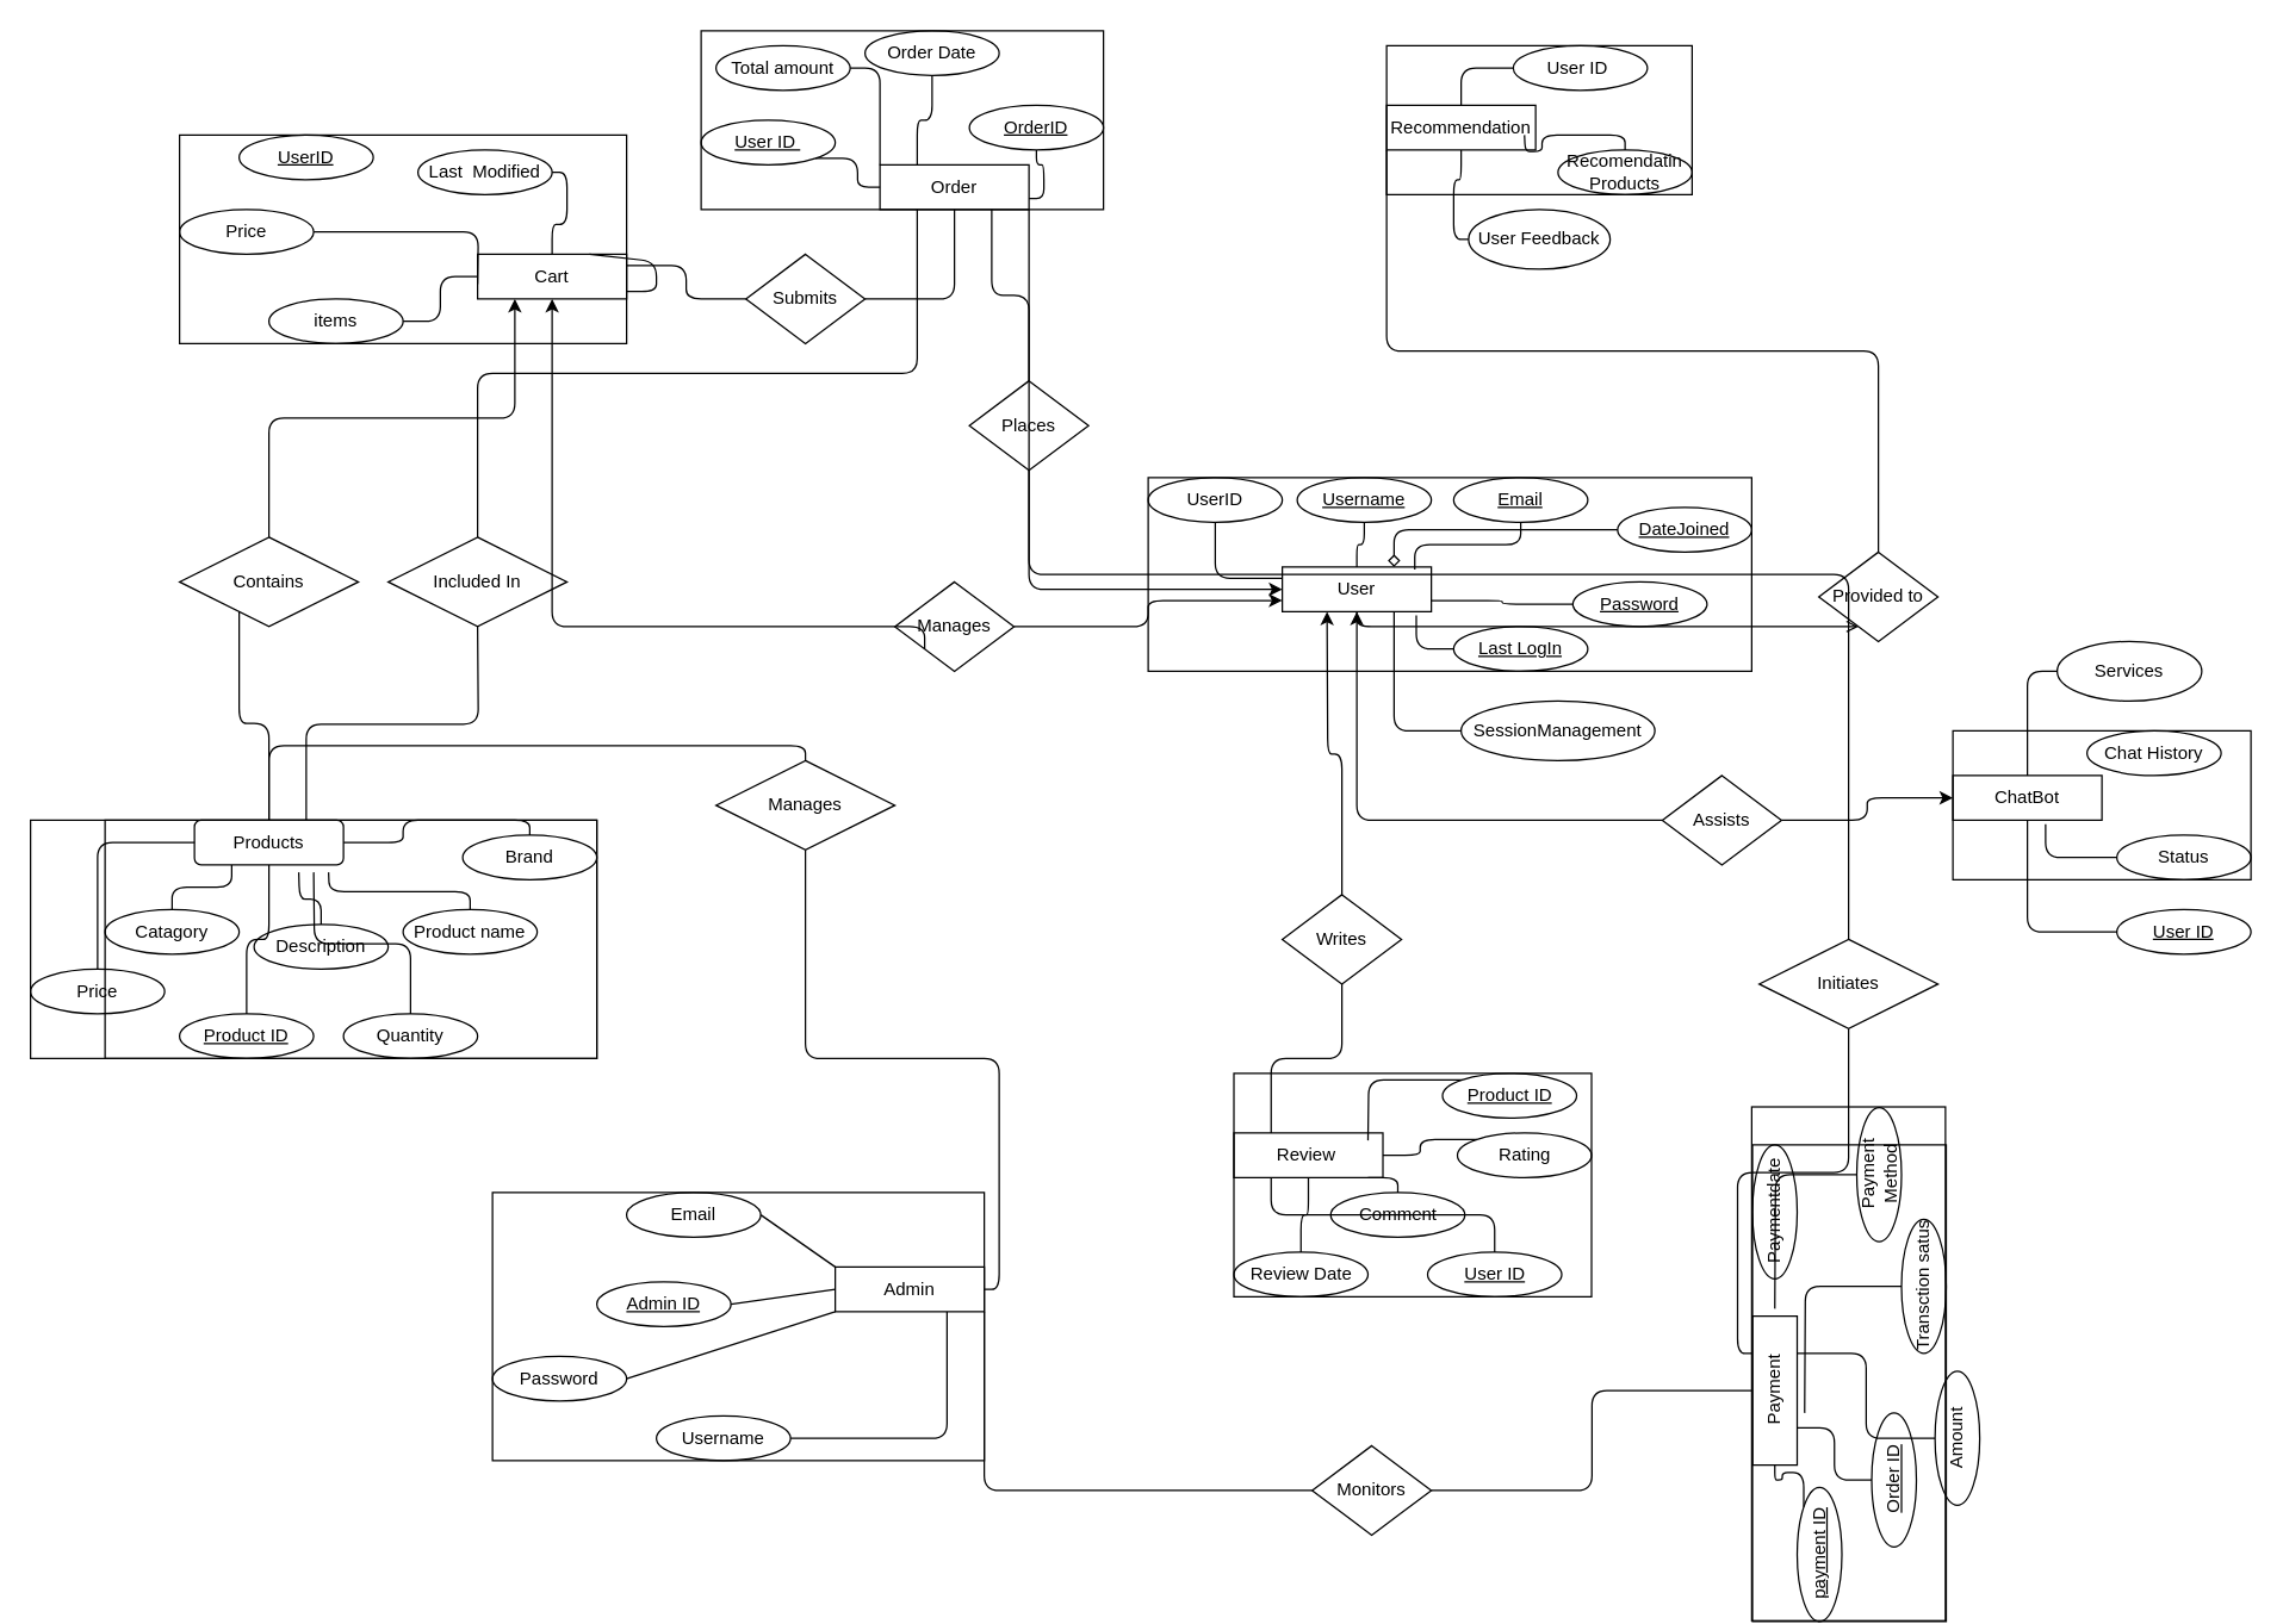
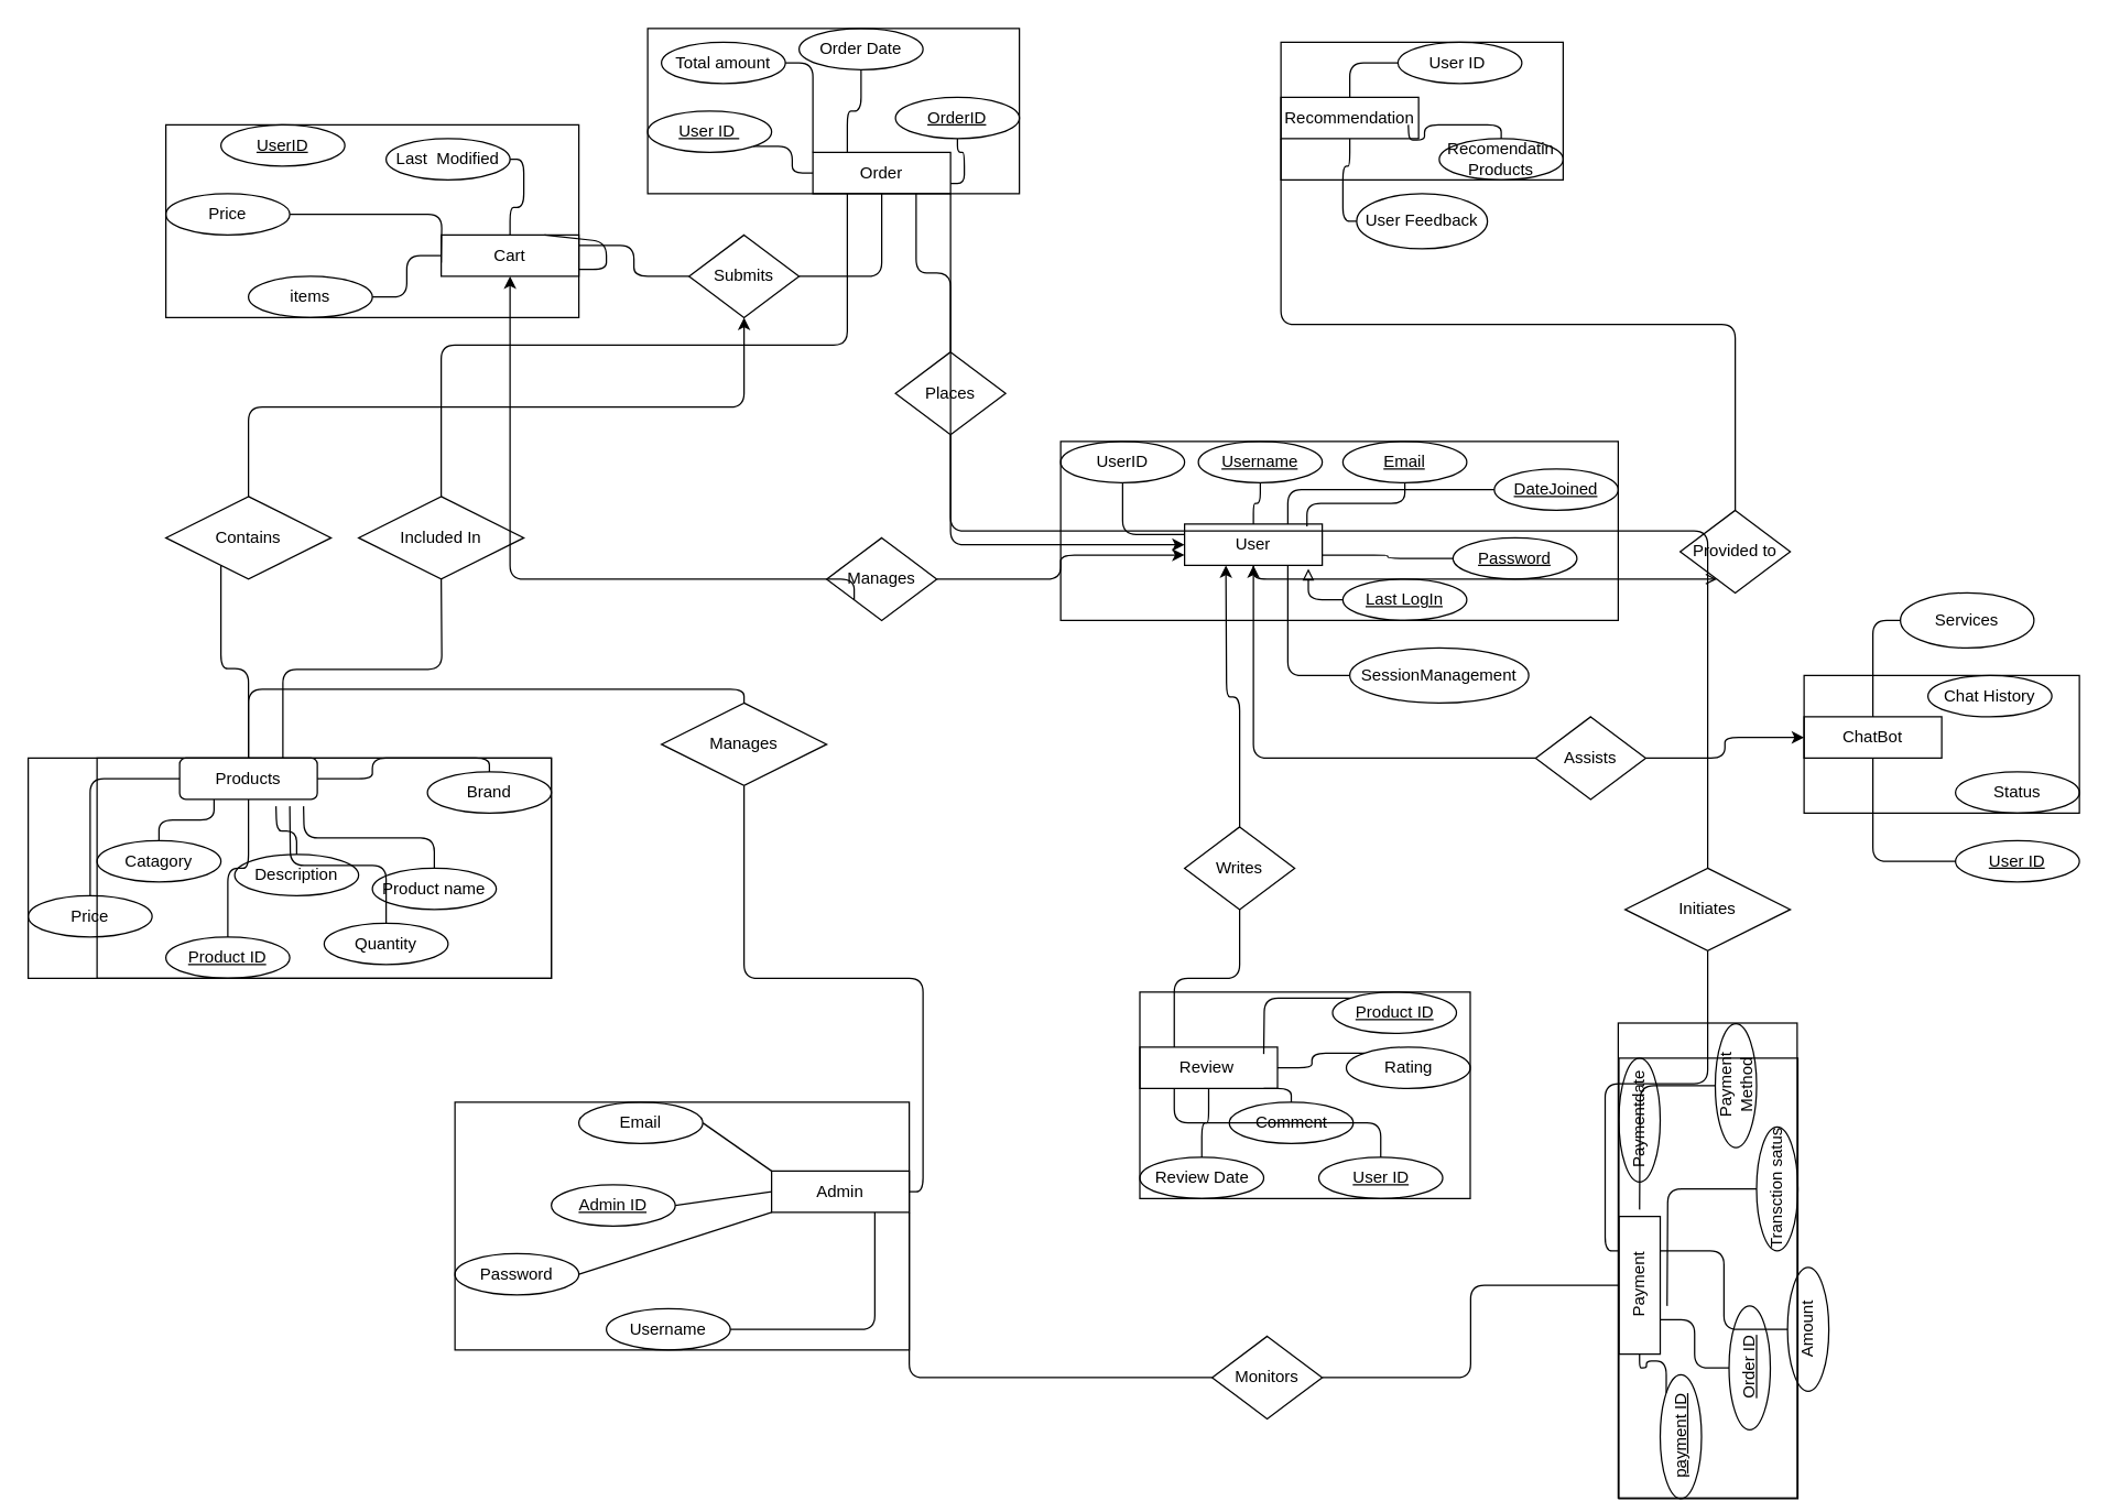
- <mxCell id="119" style="edgeStyle=orthogonalEdgeStyle;html=1;exitX=0.5;exitY=0;exitDx=0;exitDy=0;entryX=0.25;entryY=1;entryDx=0;entryDy=0;endArrow=classic;endFill=1;startArrow=none;fillColor=none;strokeColor=#000000;fontColor=#000000;" parent="1" source="121" target="13" edge="1"><mxGeometry relative="1" as="geometry" /></mxCell>
+ <mxCell id="119" style="edgeStyle=orthogonalEdgeStyle;html=1;exitX=0.5;exitY=0;exitDx=0;exitDy=0;endArrow=classic;endFill=1;startArrow=none;fillColor=none;strokeColor=#000000;fontColor=#000000;" parent="1" source="121" target="101" edge="1"><mxGeometry relative="1" as="geometry" /></mxCell>
- <mxCell id="42" style="edgeStyle=orthogonalEdgeStyle;html=1;exitX=0;exitY=0.5;exitDx=0;exitDy=0;entryX=0.75;entryY=0;entryDx=0;entryDy=0;endArrow=diamond;endFill=0;fillColor=none;strokeColor=#000000;fontColor=#000000;" parent="32" source="43" target="33" edge="1"><mxGeometry relative="1" as="geometry" /></mxCell>
+ <mxCell id="42" style="edgeStyle=orthogonalEdgeStyle;html=1;exitX=0;exitY=0.5;exitDx=0;exitDy=0;entryX=0.75;entryY=0;entryDx=0;entryDy=0;endArrow=none;endFill=0;fillColor=none;strokeColor=#000000;fontColor=#000000;" parent="32" source="43" target="33" edge="1"><mxGeometry relative="1" as="geometry" /></mxCell>
- <mxCell id="44" style="edgeStyle=orthogonalEdgeStyle;html=1;exitX=0;exitY=0.5;exitDx=0;exitDy=0;entryX=0.899;entryY=1.08;entryDx=0;entryDy=0;entryPerimeter=0;endArrow=none;endFill=0;fillColor=none;strokeColor=#000000;fontColor=#000000;" parent="32" source="45" target="33" edge="1"><mxGeometry relative="1" as="geometry" /></mxCell>
+ <mxCell id="44" style="edgeStyle=orthogonalEdgeStyle;html=1;exitX=0;exitY=0.5;exitDx=0;exitDy=0;entryX=0.899;entryY=1.08;entryDx=0;entryDy=0;entryPerimeter=0;endArrow=block;endFill=0;fillColor=none;strokeColor=#000000;fontColor=#000000;" parent="32" source="45" target="33" edge="1"><mxGeometry relative="1" as="geometry" /></mxCell>
- <mxCell id="55" style="edgeStyle=orthogonalEdgeStyle;html=1;exitX=0;exitY=0.5;exitDx=0;exitDy=0;entryX=0.622;entryY=1.093;entryDx=0;entryDy=0;entryPerimeter=0;endArrow=none;endFill=0;fillColor=none;strokeColor=#000000;fontColor=#000000;" parent="52" source="56" target="53" edge="1"><mxGeometry relative="1" as="geometry" /></mxCell>
- <mxCell id="76" value="Product name" style="ellipse;whiteSpace=wrap;html=1;fillColor=none;strokeColor=#000000;fontColor=#000000;" parent="71" vertex="1"><mxGeometry x="200" y="60" width="90" height="30" as="geometry" /></mxCell>
+ <mxCell id="76" value="Product name" style="ellipse;whiteSpace=wrap;html=1;fillColor=none;strokeColor=#000000;fontColor=#000000;" parent="71" vertex="1"><mxGeometry x="200" y="80" width="90" height="30" as="geometry" /></mxCell>
- <mxCell id="80" value="Quantity" style="ellipse;whiteSpace=wrap;html=1;fillColor=none;strokeColor=#000000;fontColor=#000000;" parent="71" vertex="1"><mxGeometry x="160" y="130" width="90" height="30" as="geometry" /></mxCell>
+ <mxCell id="80" value="Quantity" style="ellipse;whiteSpace=wrap;html=1;fillColor=none;strokeColor=#000000;fontColor=#000000;" parent="71" vertex="1"><mxGeometry x="165" y="120" width="90" height="30" as="geometry" /></mxCell>
